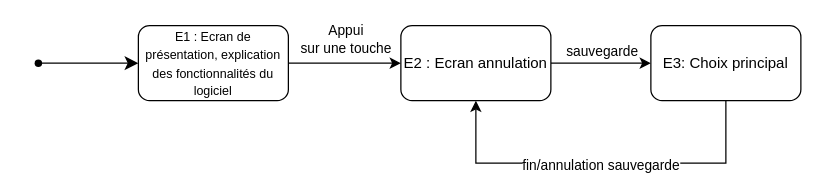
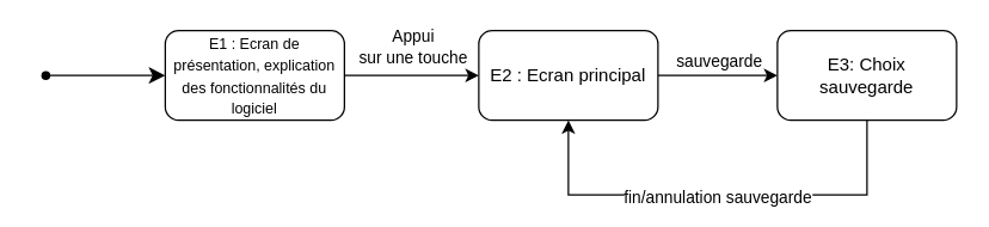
- <mxCell id="7" value="E2 : Ecran annulation" style="rounded=1;whiteSpace=wrap;html=1;" vertex="1" parent="1"><mxGeometry x="320" y="20" width="120" height="60" as="geometry" /></mxCell>
+ <mxCell id="7" value="E2 : Ecran principal" style="rounded=1;whiteSpace=wrap;html=1;" vertex="1" parent="1"><mxGeometry x="320" y="20" width="120" height="60" as="geometry" /></mxCell>
- <mxCell id="12" value="E3: Choix principal" style="rounded=1;whiteSpace=wrap;html=1;" vertex="1" parent="1"><mxGeometry x="520" y="20" width="120" height="60" as="geometry" /></mxCell>
+ <mxCell id="12" value="E3: Choix sauvegarde" style="rounded=1;whiteSpace=wrap;html=1;" vertex="1" parent="1"><mxGeometry x="520" y="20" width="120" height="60" as="geometry" /></mxCell>
